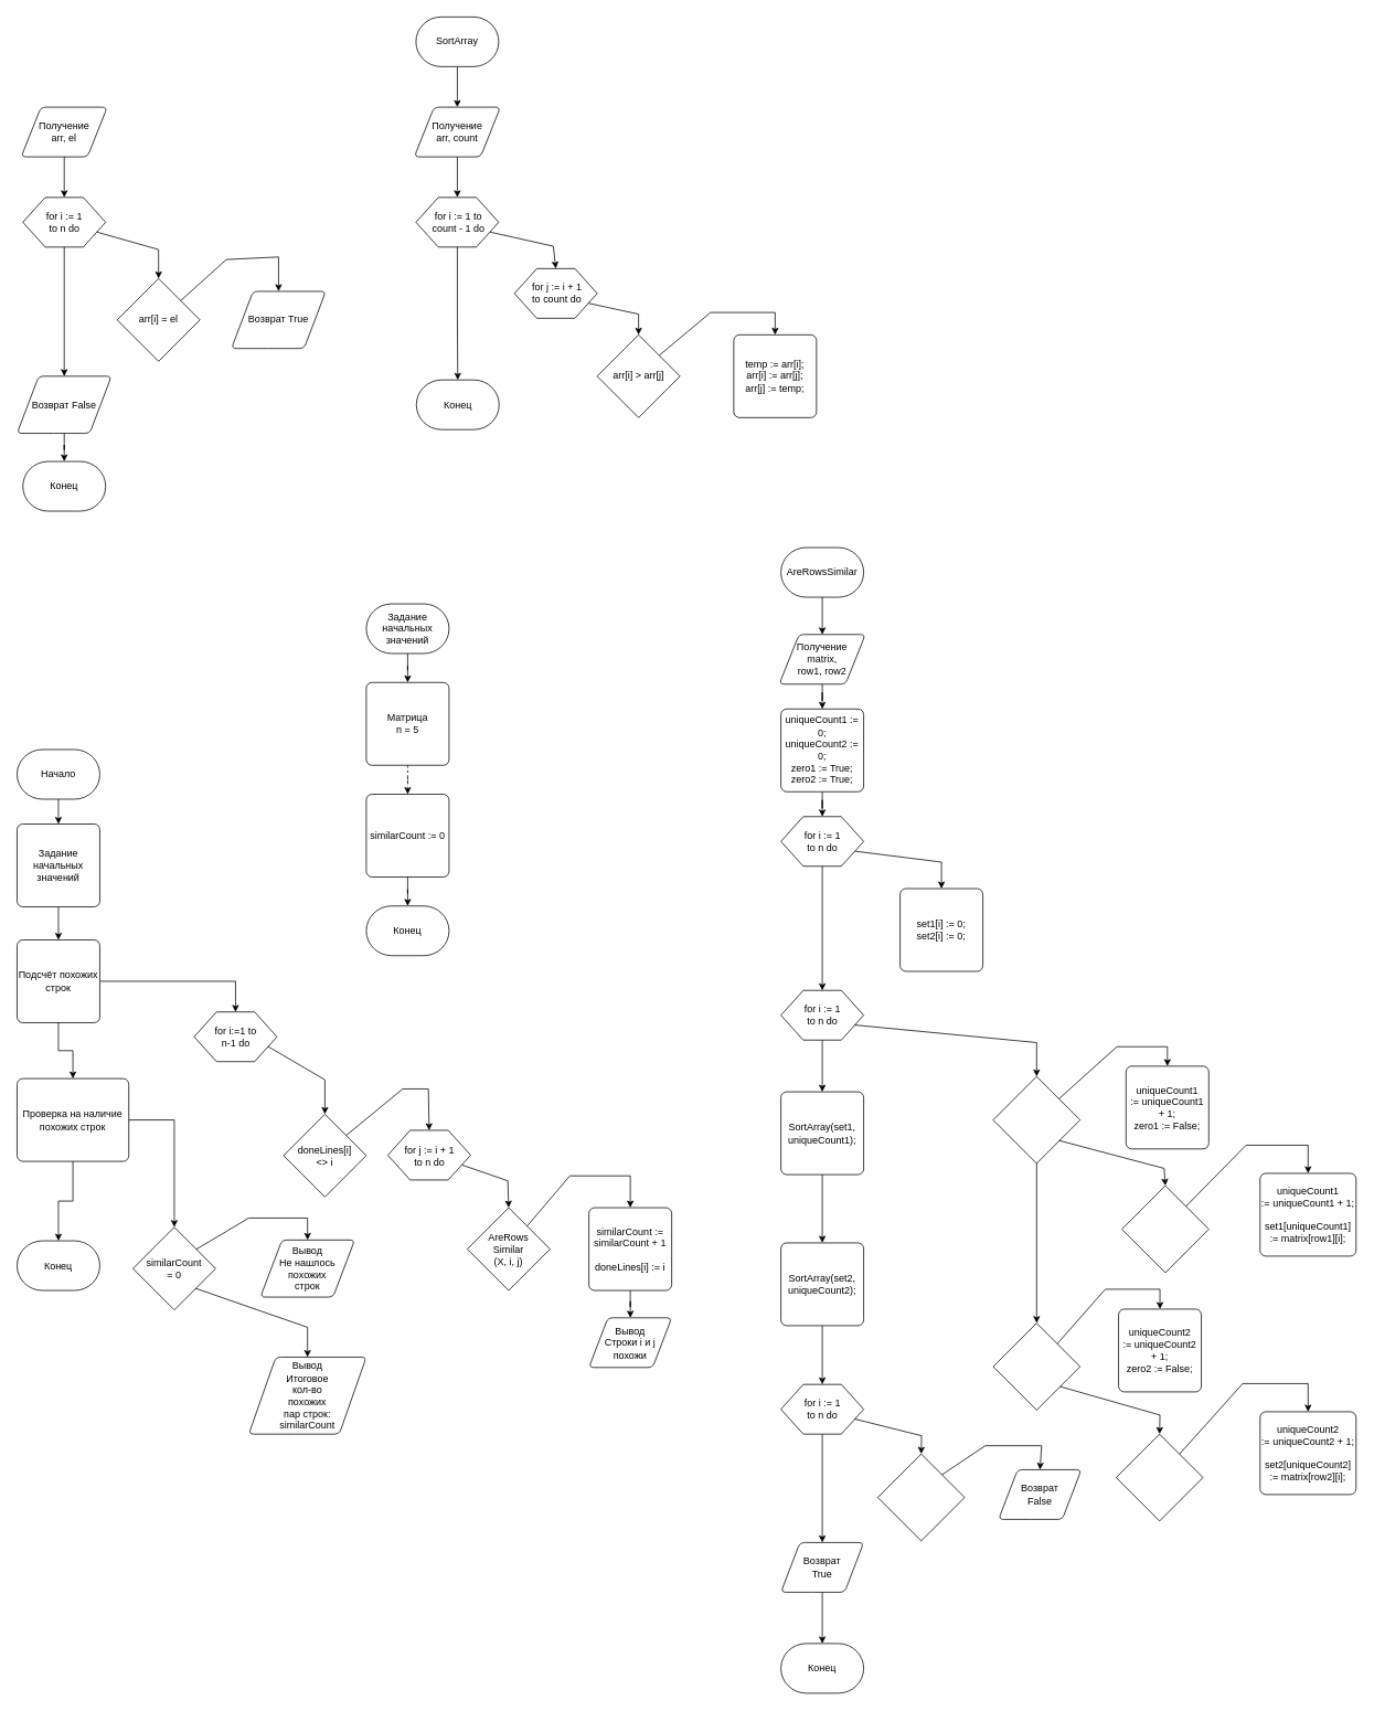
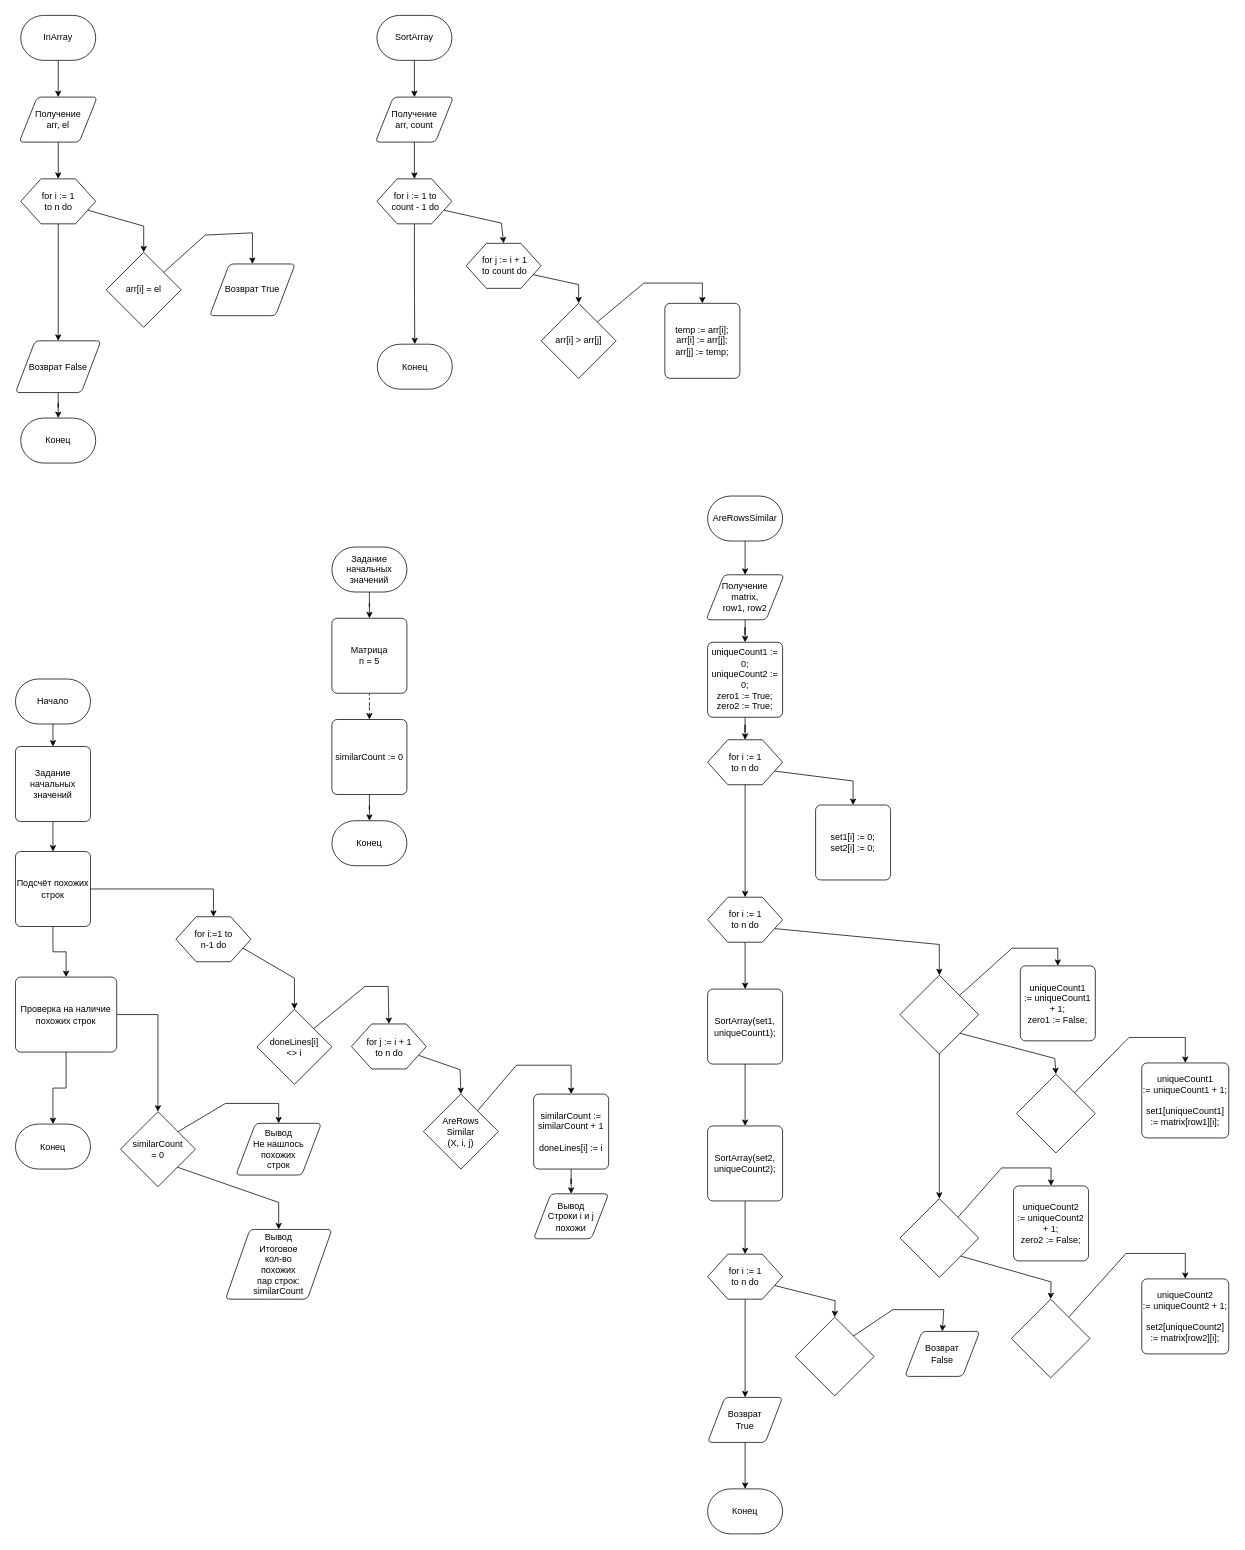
+ <mxCell id="55" value="InArray" style="strokeWidth=1;html=1;shape=mxgraph.flowchart.terminator;whiteSpace=wrap;" parent="1" vertex="1"><mxGeometry x="27" y="20" width="100" height="60" as="geometry" /></mxCell>
+ <mxCell id="54" style="edgeStyle=orthogonalEdgeStyle;rounded=0;orthogonalLoop=1;jettySize=auto;html=1;entryX=0.5;entryY=0;entryDx=0;entryDy=0;" parent="1" source="55" target="57" edge="1"><mxGeometry relative="1" as="geometry" /></mxCell>
